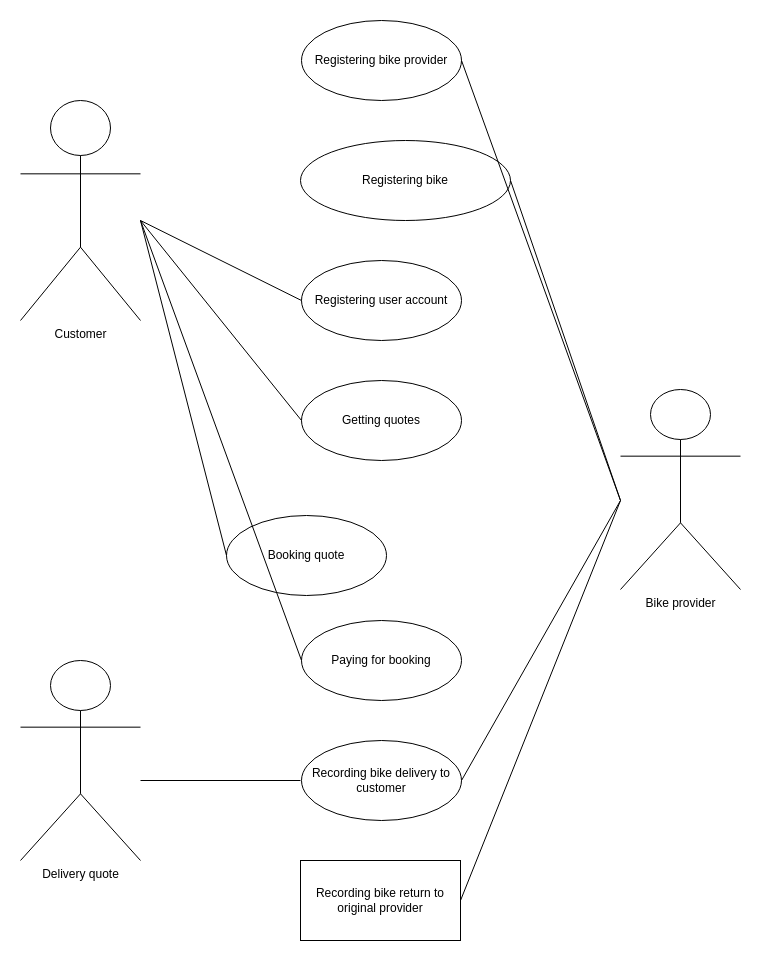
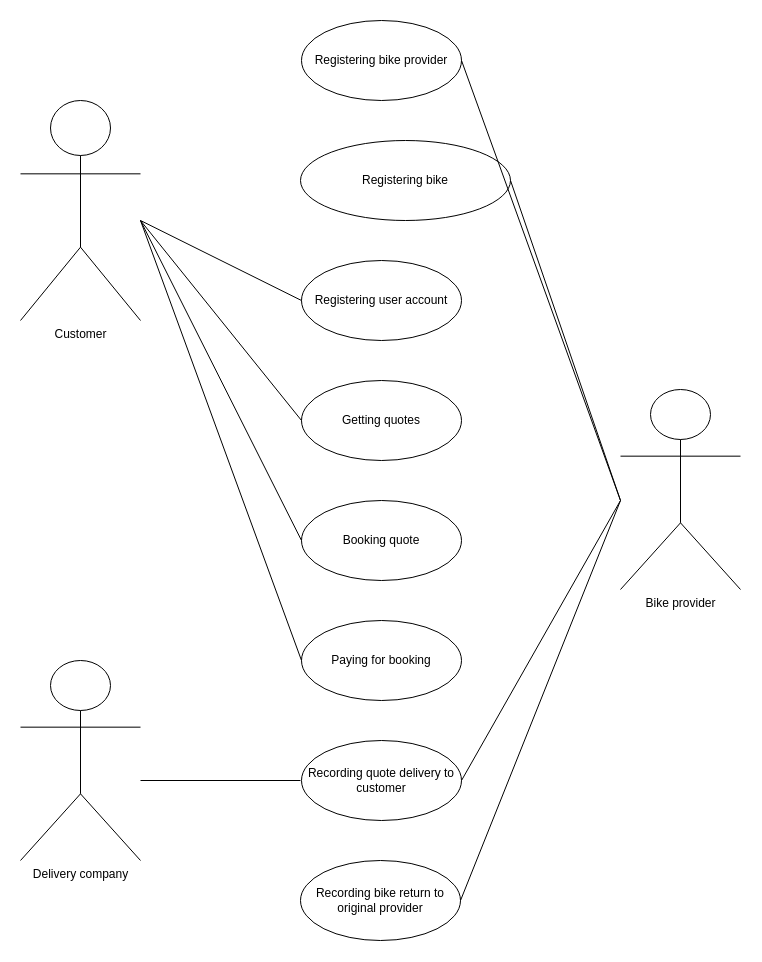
- <mxCell id="5" value="Booking quote" style="ellipse;whiteSpace=wrap;html=1;" parent="1" vertex="1"><mxGeometry x="226" y="515" width="160" height="80" as="geometry" /></mxCell>
+ <mxCell id="5" value="Booking quote" style="ellipse;whiteSpace=wrap;html=1;" parent="1" vertex="1"><mxGeometry x="301" y="500" width="160" height="80" as="geometry" /></mxCell>
- <mxCell id="7" value="Recording bike delivery to customer" style="ellipse;whiteSpace=wrap;html=1;" parent="1" vertex="1"><mxGeometry x="301" y="740" width="160" height="80" as="geometry" /></mxCell>
+ <mxCell id="7" value="Recording quote delivery to customer" style="ellipse;whiteSpace=wrap;html=1;" parent="1" vertex="1"><mxGeometry x="301" y="740" width="160" height="80" as="geometry" /></mxCell>
- <mxCell id="12" value="Delivery quote" style="shape=umlActor;verticalLabelPosition=bottom;labelBackgroundColor=#ffffff;verticalAlign=top;html=1;outlineConnect=0;" parent="1" vertex="1"><mxGeometry x="20" y="660" width="120" height="200" as="geometry" /></mxCell>
+ <mxCell id="12" value="Delivery company" style="shape=umlActor;verticalLabelPosition=bottom;labelBackgroundColor=#ffffff;verticalAlign=top;html=1;outlineConnect=0;" parent="1" vertex="1"><mxGeometry x="20" y="660" width="120" height="200" as="geometry" /></mxCell>
- <mxCell id="6" value="Recording bike return to original provider" style="whiteSpace=wrap;html=1;rounded=0;" parent="1" vertex="1"><mxGeometry x="300" y="860" width="160" height="80" as="geometry" /></mxCell>
+ <mxCell id="6" value="Recording bike return to original provider" style="ellipse;whiteSpace=wrap;html=1;" parent="1" vertex="1"><mxGeometry x="300" y="860" width="160" height="80" as="geometry" /></mxCell>
